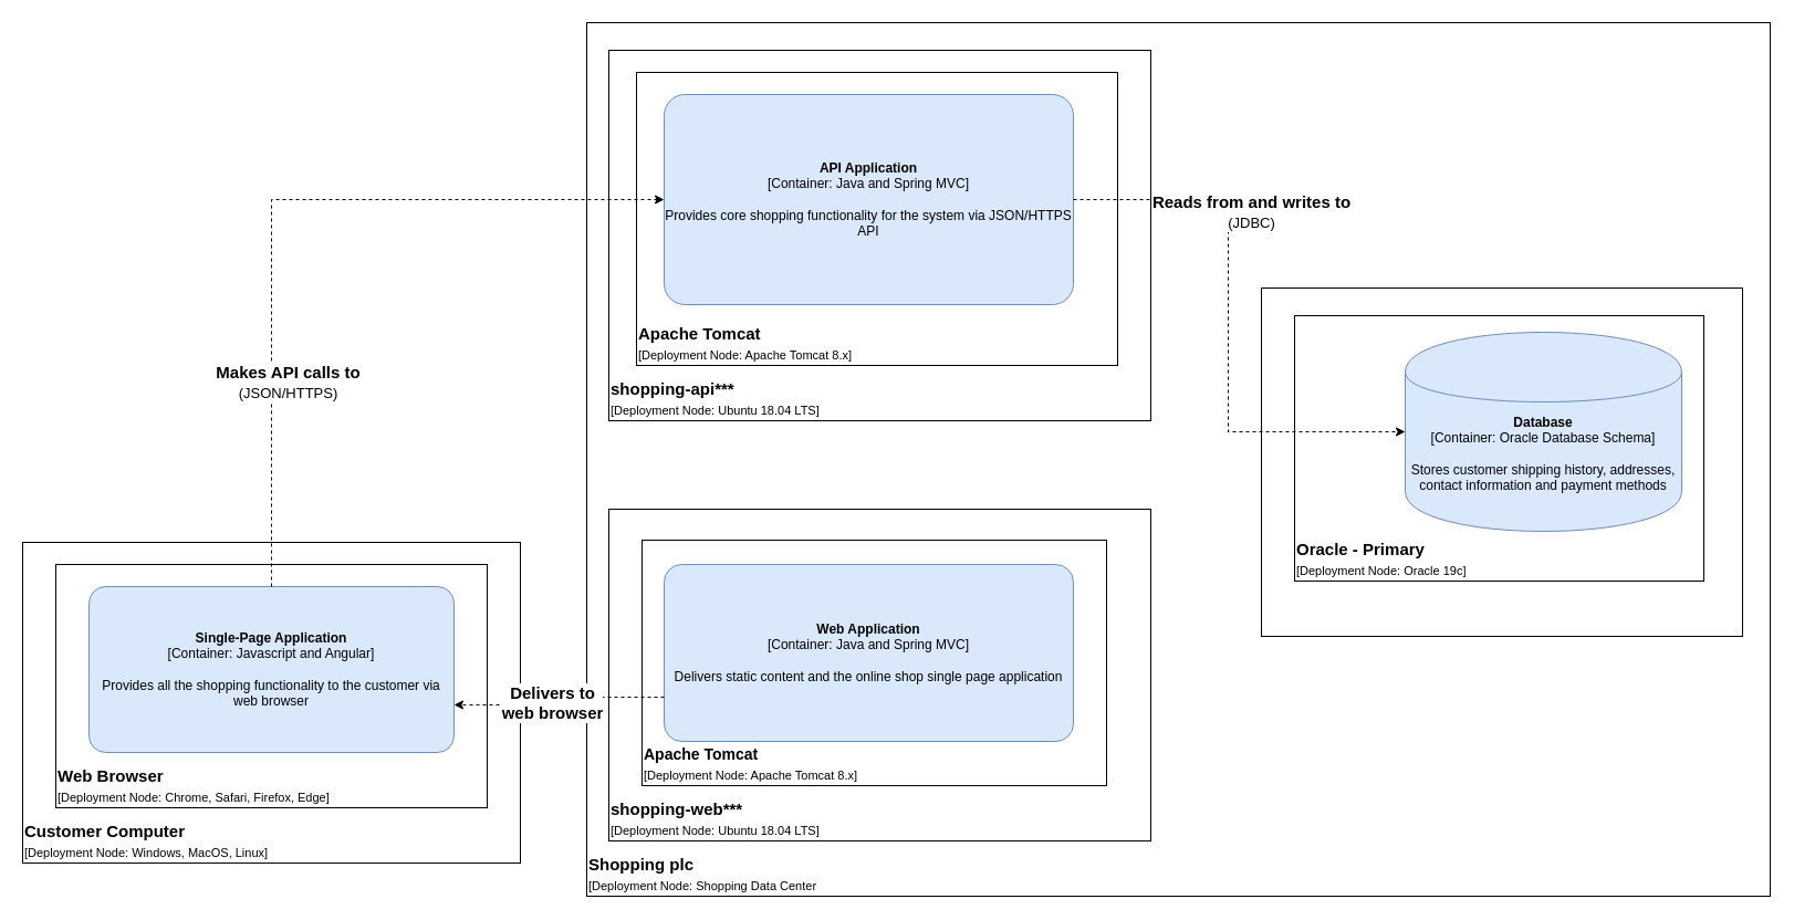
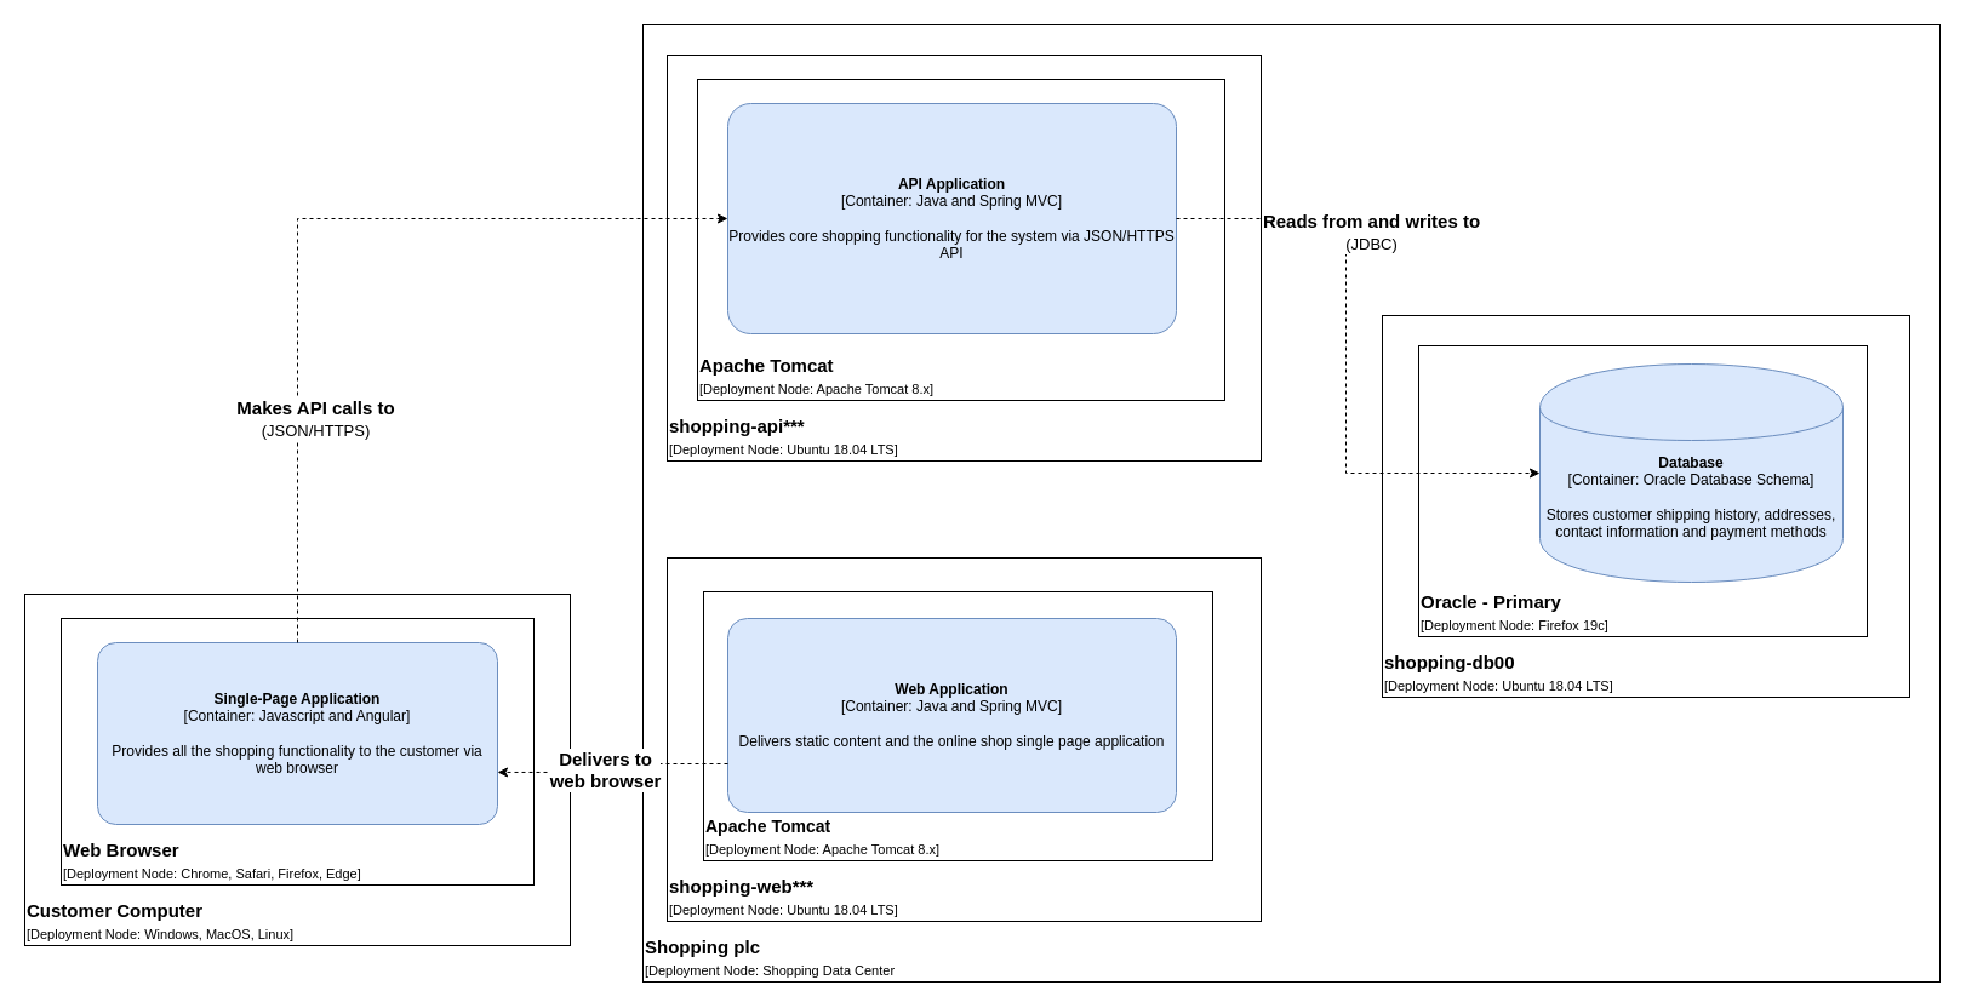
- <mxCell id="13" value="&lt;b&gt;Oracle - Primary&lt;/b&gt;&lt;br&gt;&lt;font style=&quot;font-size: 11px&quot;&gt;[Deployment Node: Oracle 19c]&lt;/font&gt;" style="text;html=1;align=left;verticalAlign=middle;resizable=0;points=[];autosize=1;fontSize=15;" vertex="1" parent="1"><mxGeometry x="1170" y="485" width="170" height="40" as="geometry" /></mxCell>
+ <mxCell id="13" value="&lt;b&gt;Oracle - Primary&lt;/b&gt;&lt;br&gt;&lt;font style=&quot;font-size: 11px&quot;&gt;[Deployment Node: Firefox 19c]&lt;/font&gt;" style="text;html=1;align=left;verticalAlign=middle;resizable=0;points=[];autosize=1;fontSize=15;" vertex="1" parent="1"><mxGeometry x="1170" y="485" width="170" height="40" as="geometry" /></mxCell>
+ <mxCell id="10" value="&lt;b&gt;shopping-db00&lt;/b&gt;&lt;br&gt;&lt;font style=&quot;font-size: 11px&quot;&gt;[Deployment Node: Ubuntu 18.04 LTS]&lt;/font&gt;" style="text;html=1;align=left;verticalAlign=middle;resizable=0;points=[];autosize=1;fontSize=15;" vertex="1" parent="1"><mxGeometry x="1140" y="535" width="200" height="40" as="geometry" /></mxCell>
